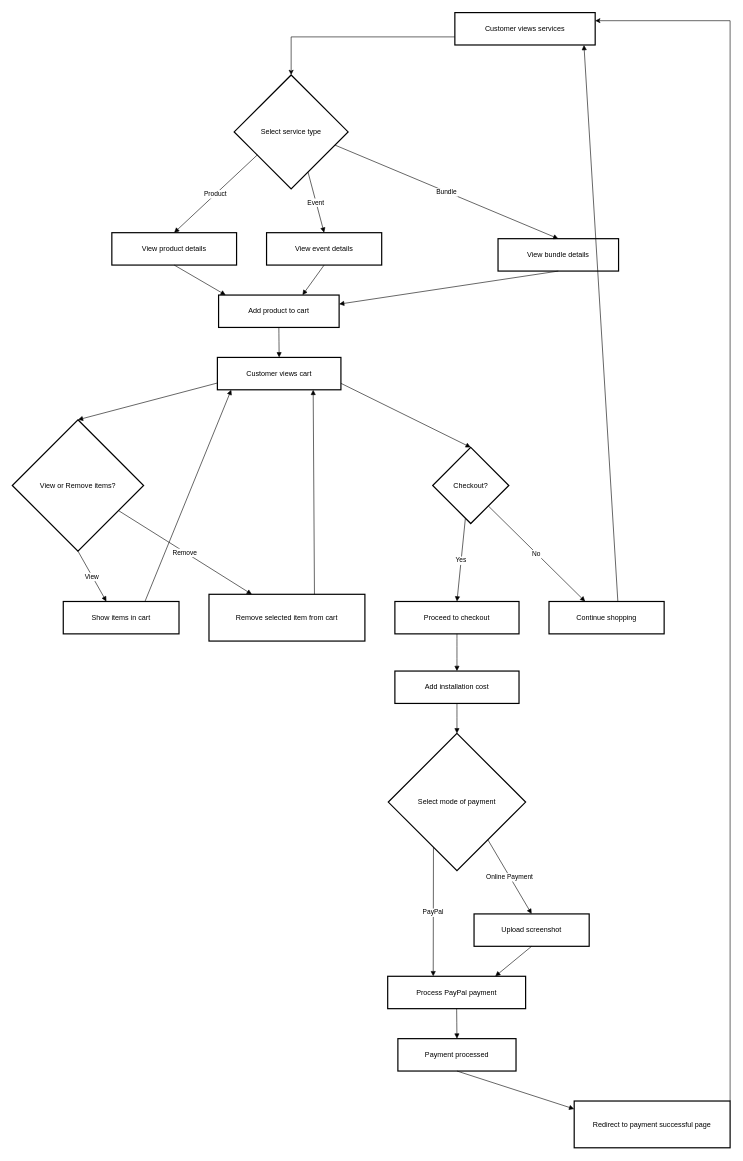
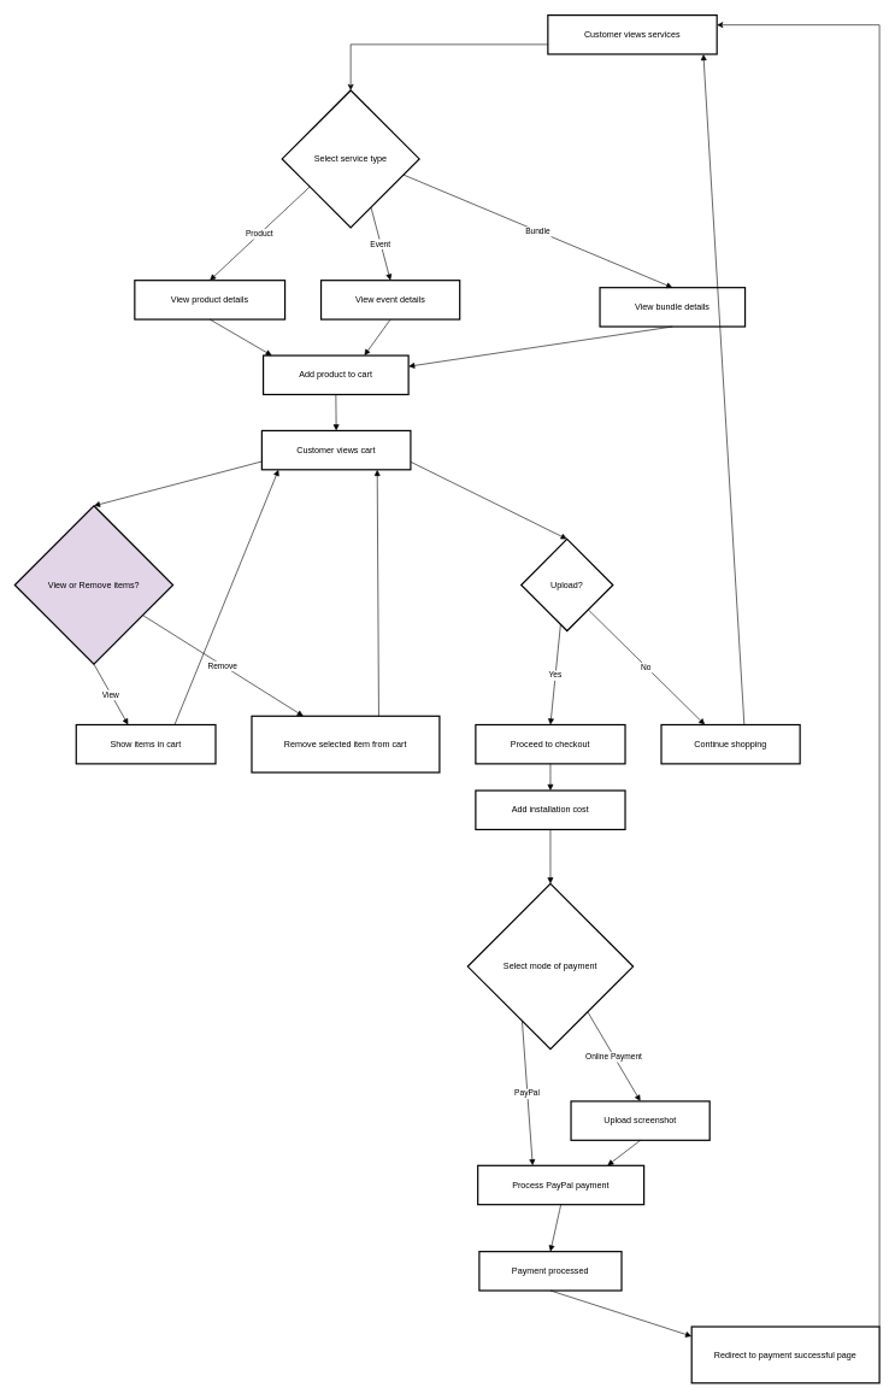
- <mxCell id="10" value="View or Remove items?" style="rhombus;strokeWidth=2;whiteSpace=wrap;" parent="1" vertex="1"><mxGeometry x="20" y="699" width="219" height="219" as="geometry" /></mxCell>
+ <mxCell id="10" value="View or Remove items?" style="rhombus;strokeWidth=2;whiteSpace=wrap;fillColor=#e1d5e7;" parent="1" vertex="1"><mxGeometry x="20" y="699" width="219" height="219" as="geometry" /></mxCell>
- <mxCell id="13" value="Checkout?" style="rhombus;strokeWidth=2;whiteSpace=wrap;" parent="1" vertex="1"><mxGeometry x="721" y="745" width="127" height="127" as="geometry" /></mxCell>
+ <mxCell id="13" value="Upload?" style="rhombus;strokeWidth=2;whiteSpace=wrap;" parent="1" vertex="1"><mxGeometry x="721" y="745" width="127" height="127" as="geometry" /></mxCell>
- <mxCell id="16" value="Add installation cost" style="whiteSpace=wrap;strokeWidth=2;" parent="1" vertex="1"><mxGeometry x="658" y="1118" width="207" height="54" as="geometry" /></mxCell>
+ <mxCell id="16" value="Add installation cost" style="whiteSpace=wrap;strokeWidth=2;" parent="1" vertex="1"><mxGeometry x="658" y="1093" width="207" height="54" as="geometry" /></mxCell>
- <mxCell id="18" value="Process PayPal payment" style="whiteSpace=wrap;strokeWidth=2;" parent="1" vertex="1"><mxGeometry x="646" y="1627" width="230" height="54" as="geometry" /></mxCell>
+ <mxCell id="18" value="Process PayPal payment" style="whiteSpace=wrap;strokeWidth=2;" parent="1" vertex="1"><mxGeometry x="661" y="1612" width="230" height="54" as="geometry" /></mxCell>
